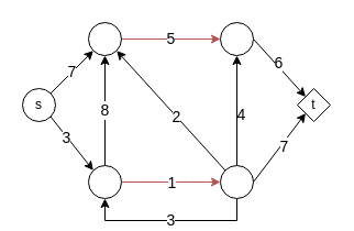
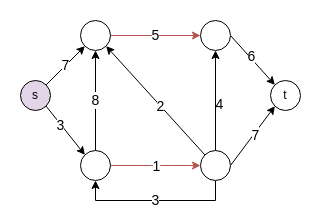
- <mxCell id="5" value="s" style="ellipse;whiteSpace=wrap;html=1;aspect=fixed;" parent="1" vertex="1"><mxGeometry x="20" y="80" width="30" height="30" as="geometry" /></mxCell>
+ <mxCell id="5" value="s" style="ellipse;whiteSpace=wrap;html=1;aspect=fixed;fillColor=#e1d5e7;" parent="1" vertex="1"><mxGeometry x="20" y="80" width="30" height="30" as="geometry" /></mxCell>
- <mxCell id="23" value="t" style="rhombus;whiteSpace=wrap;html=1;aspect=fixed;" parent="1" vertex="1"><mxGeometry x="270" y="80" width="30" height="30" as="geometry" /></mxCell>
+ <mxCell id="23" value="t" style="ellipse;whiteSpace=wrap;html=1;aspect=fixed;" parent="1" vertex="1"><mxGeometry x="270" y="80" width="30" height="30" as="geometry" /></mxCell>
